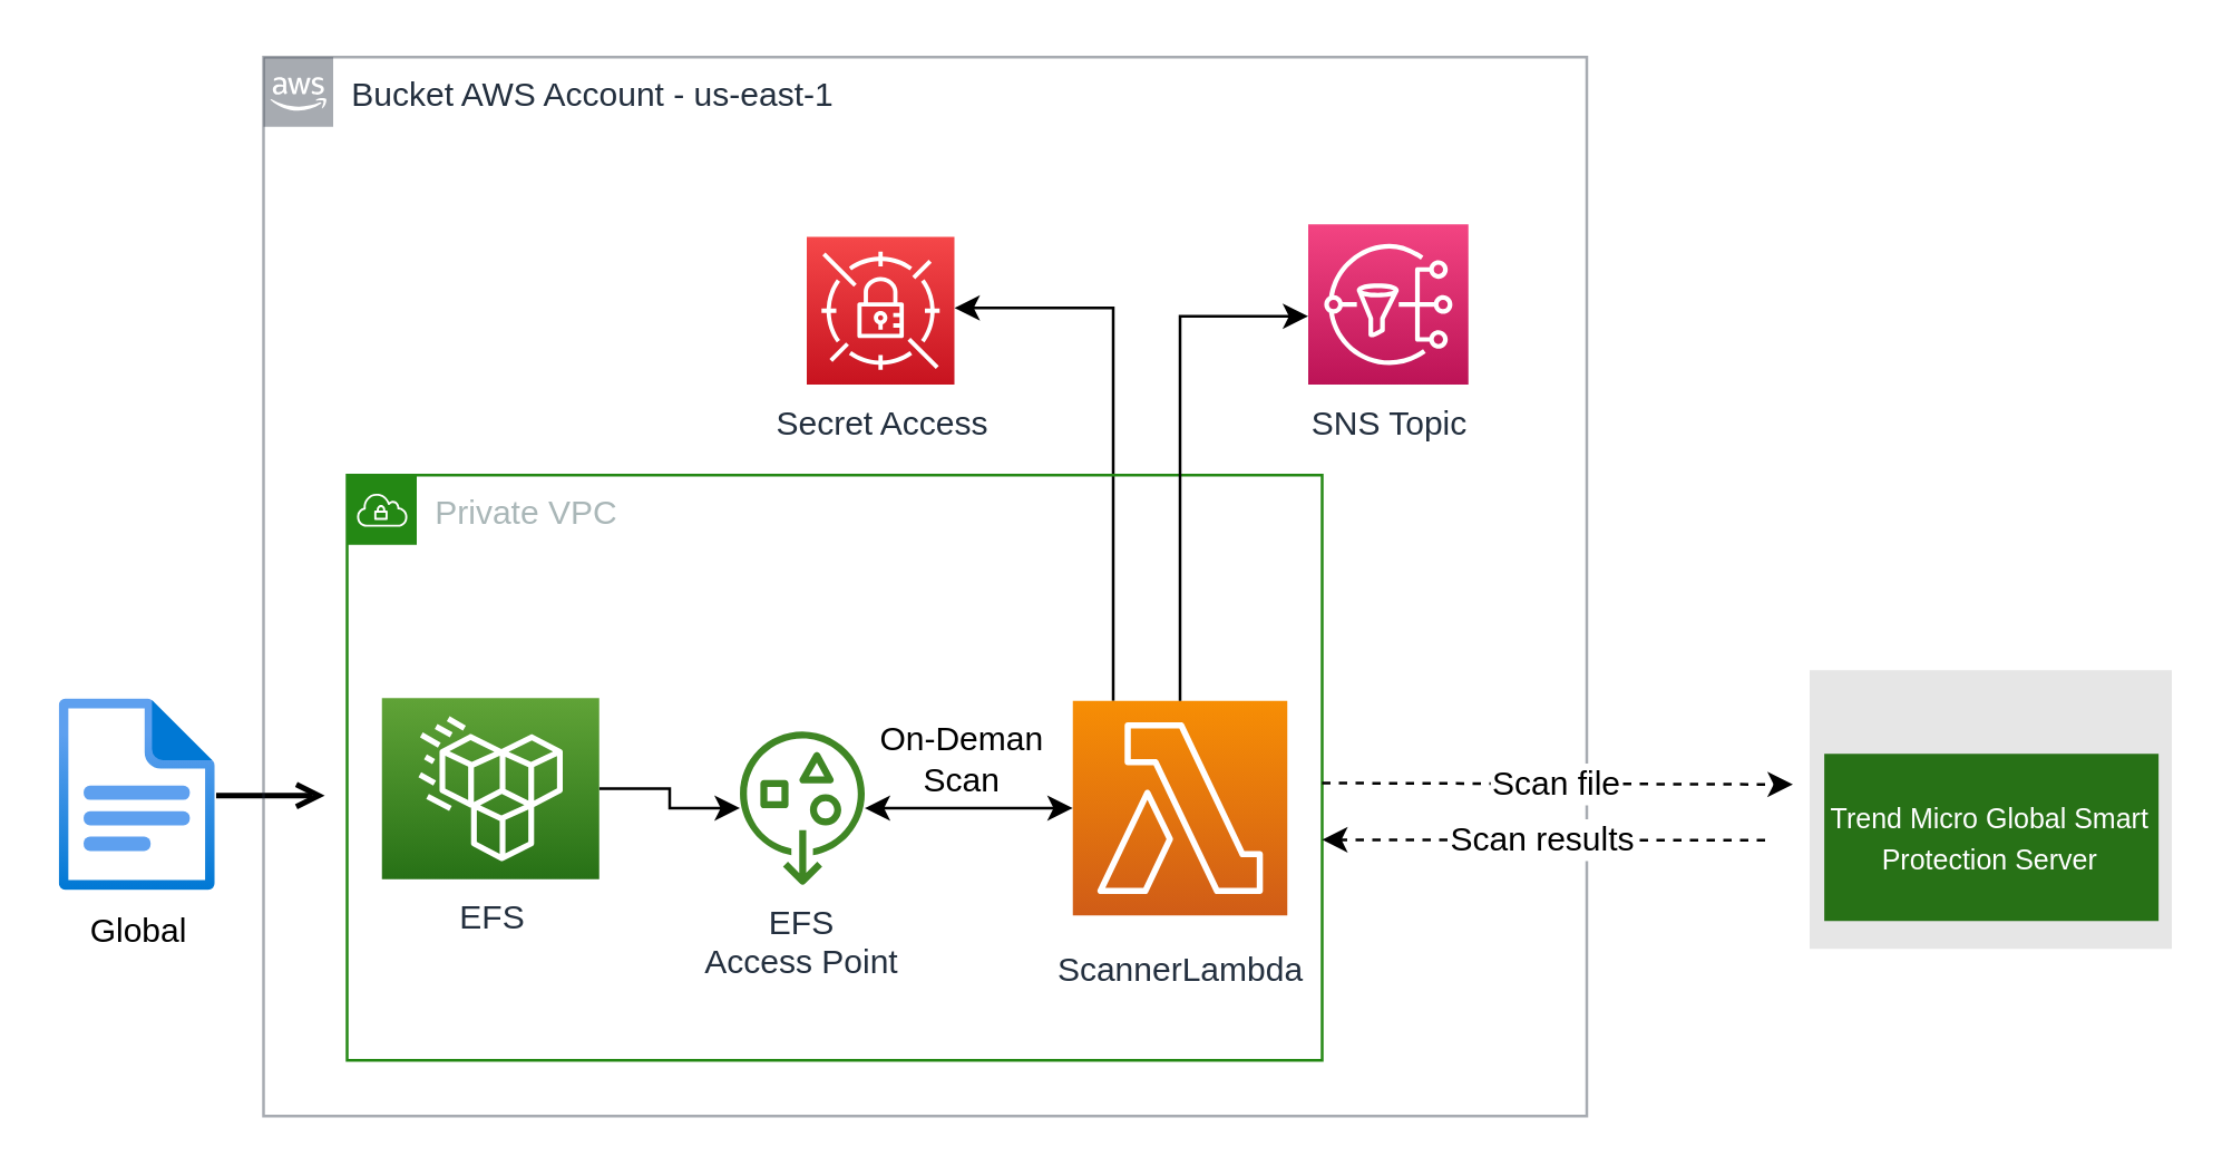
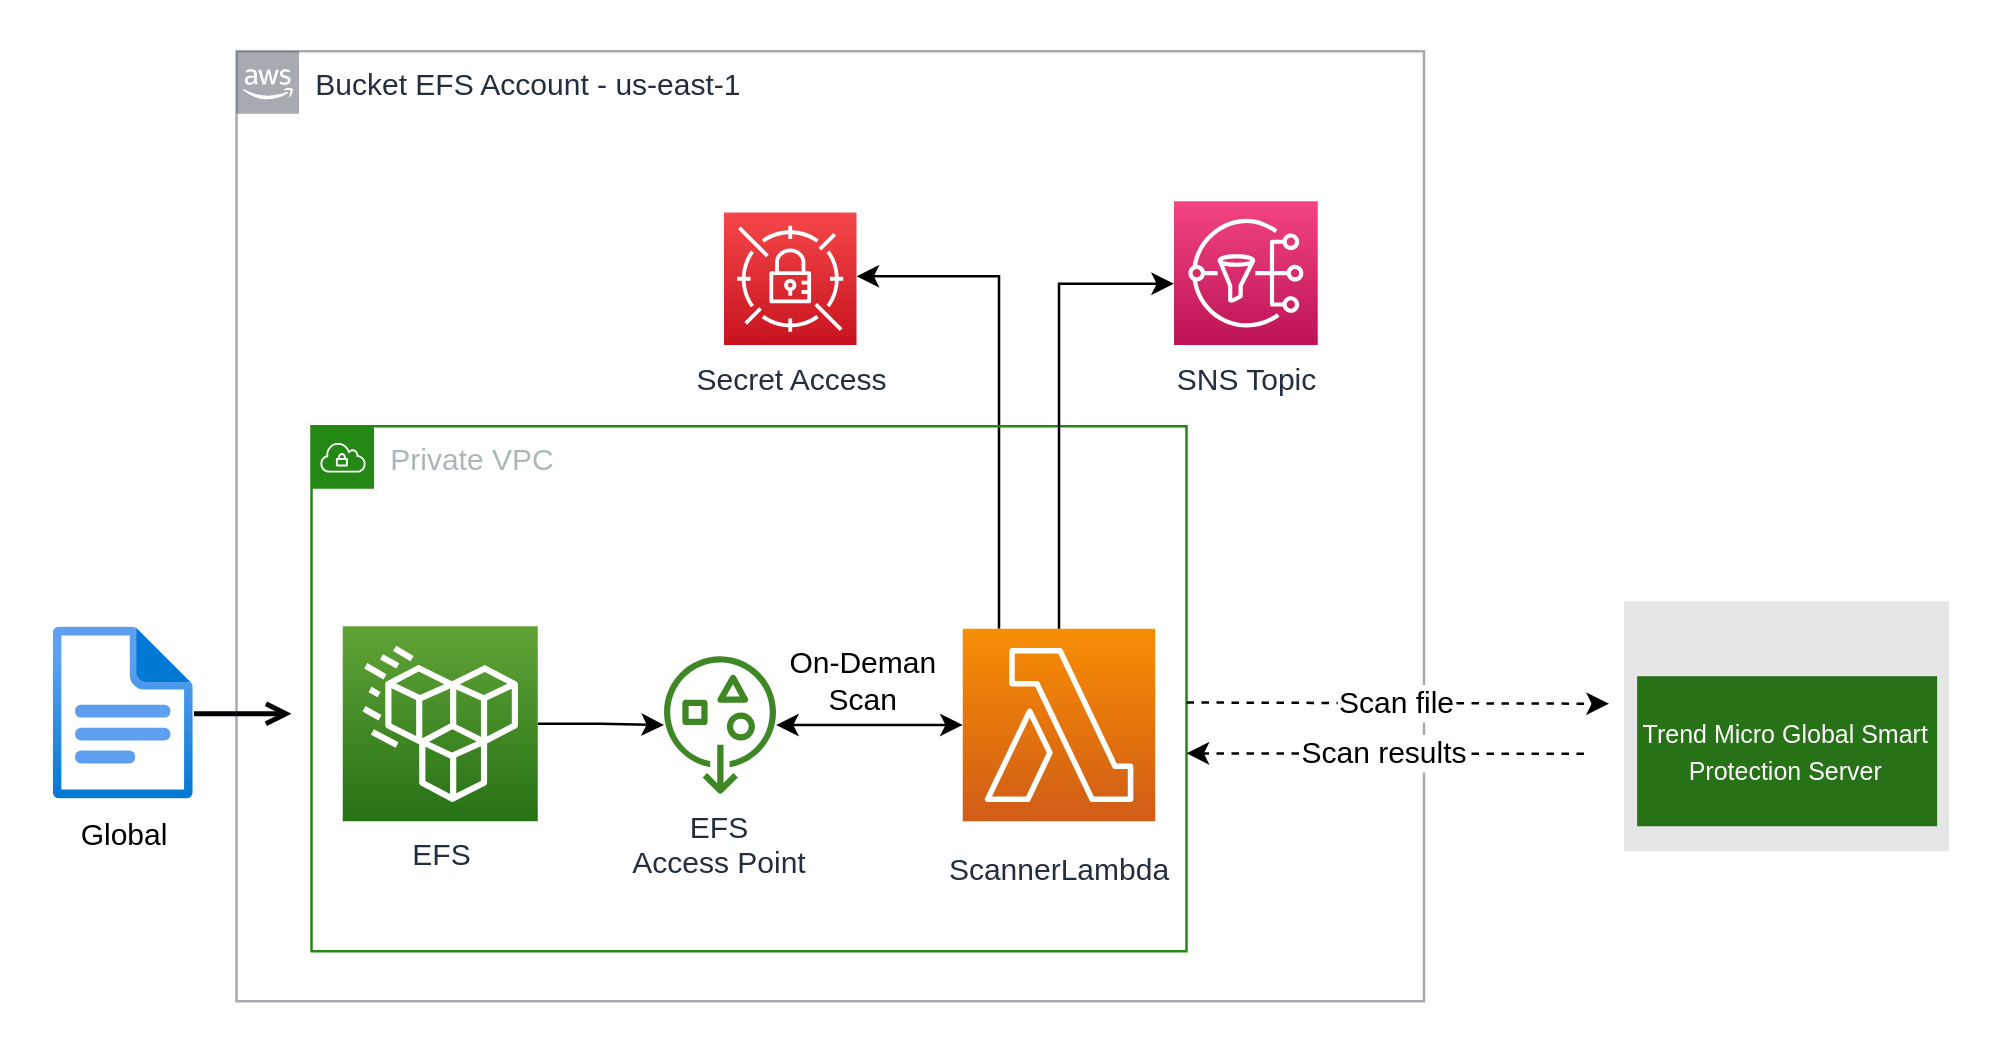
- <mxCell id="8" value="Bucket AWS Account - us-east-1" style="points=[[0,0],[0.25,0],[0.5,0],[0.75,0],[1,0],[1,0.25],[1,0.5],[1,0.75],[1,1],[0.75,1],[0.5,1],[0.25,1],[0,1],[0,0.75],[0,0.5],[0,0.25]];outlineConnect=0;gradientColor=none;html=1;whiteSpace=wrap;fontSize=12;fontStyle=0;shape=mxgraph.aws4.group;grIcon=mxgraph.aws4.group_aws_cloud_alt;strokeColor=#232F3E;fillColor=none;verticalAlign=top;align=left;spacingLeft=30;fontColor=#232F3E;dashed=0;labelBackgroundColor=#ffffff;container=1;pointerEvents=0;collapsible=0;recursiveResize=0;opacity=40;" parent="1" vertex="1"><mxGeometry x="94" y="20" width="475" height="380" as="geometry" /></mxCell>
+ <mxCell id="8" value="Bucket EFS Account - us-east-1" style="points=[[0,0],[0.25,0],[0.5,0],[0.75,0],[1,0],[1,0.25],[1,0.5],[1,0.75],[1,1],[0.75,1],[0.5,1],[0.25,1],[0,1],[0,0.75],[0,0.5],[0,0.25]];outlineConnect=0;gradientColor=none;html=1;whiteSpace=wrap;fontSize=12;fontStyle=0;shape=mxgraph.aws4.group;grIcon=mxgraph.aws4.group_aws_cloud_alt;strokeColor=#232F3E;fillColor=none;verticalAlign=top;align=left;spacingLeft=30;fontColor=#232F3E;dashed=0;labelBackgroundColor=#ffffff;container=1;pointerEvents=0;collapsible=0;recursiveResize=0;opacity=40;" parent="1" vertex="1"><mxGeometry x="94" y="20" width="475" height="380" as="geometry" /></mxCell>
- <mxCell id="13" value="EFS" style="sketch=0;points=[[0,0,0],[0.25,0,0],[0.5,0,0],[0.75,0,0],[1,0,0],[0,1,0],[0.25,1,0],[0.5,1,0],[0.75,1,0],[1,1,0],[0,0.25,0],[0,0.5,0],[0,0.75,0],[1,0.25,0],[1,0.5,0],[1,0.75,0]];outlineConnect=0;fontColor=#232F3E;gradientColor=#60A337;gradientDirection=north;fillColor=#277116;strokeColor=#ffffff;dashed=0;verticalLabelPosition=bottom;verticalAlign=top;align=center;html=1;fontSize=12;fontStyle=0;aspect=fixed;shape=mxgraph.aws4.resourceIcon;resIcon=mxgraph.aws4.efs_standard;" vertex="1" parent="10"><mxGeometry x="12.5" y="80" width="78" height="65" as="geometry" /></mxCell>
+ <mxCell id="13" value="EFS" style="sketch=0;points=[[0,0,0],[0.25,0,0],[0.5,0,0],[0.75,0,0],[1,0,0],[0,1,0],[0.25,1,0],[0.5,1,0],[0.75,1,0],[1,1,0],[0,0.25,0],[0,0.5,0],[0,0.75,0],[1,0.25,0],[1,0.5,0],[1,0.75,0]];outlineConnect=0;fontColor=#232F3E;gradientColor=#60A337;gradientDirection=north;fillColor=#277116;strokeColor=#ffffff;dashed=0;verticalLabelPosition=bottom;verticalAlign=top;align=center;html=1;fontSize=12;fontStyle=0;aspect=fixed;shape=mxgraph.aws4.resourceIcon;resIcon=mxgraph.aws4.efs_standard;" vertex="1" parent="10"><mxGeometry x="12.5" y="80" width="78" height="78" as="geometry" /></mxCell>
